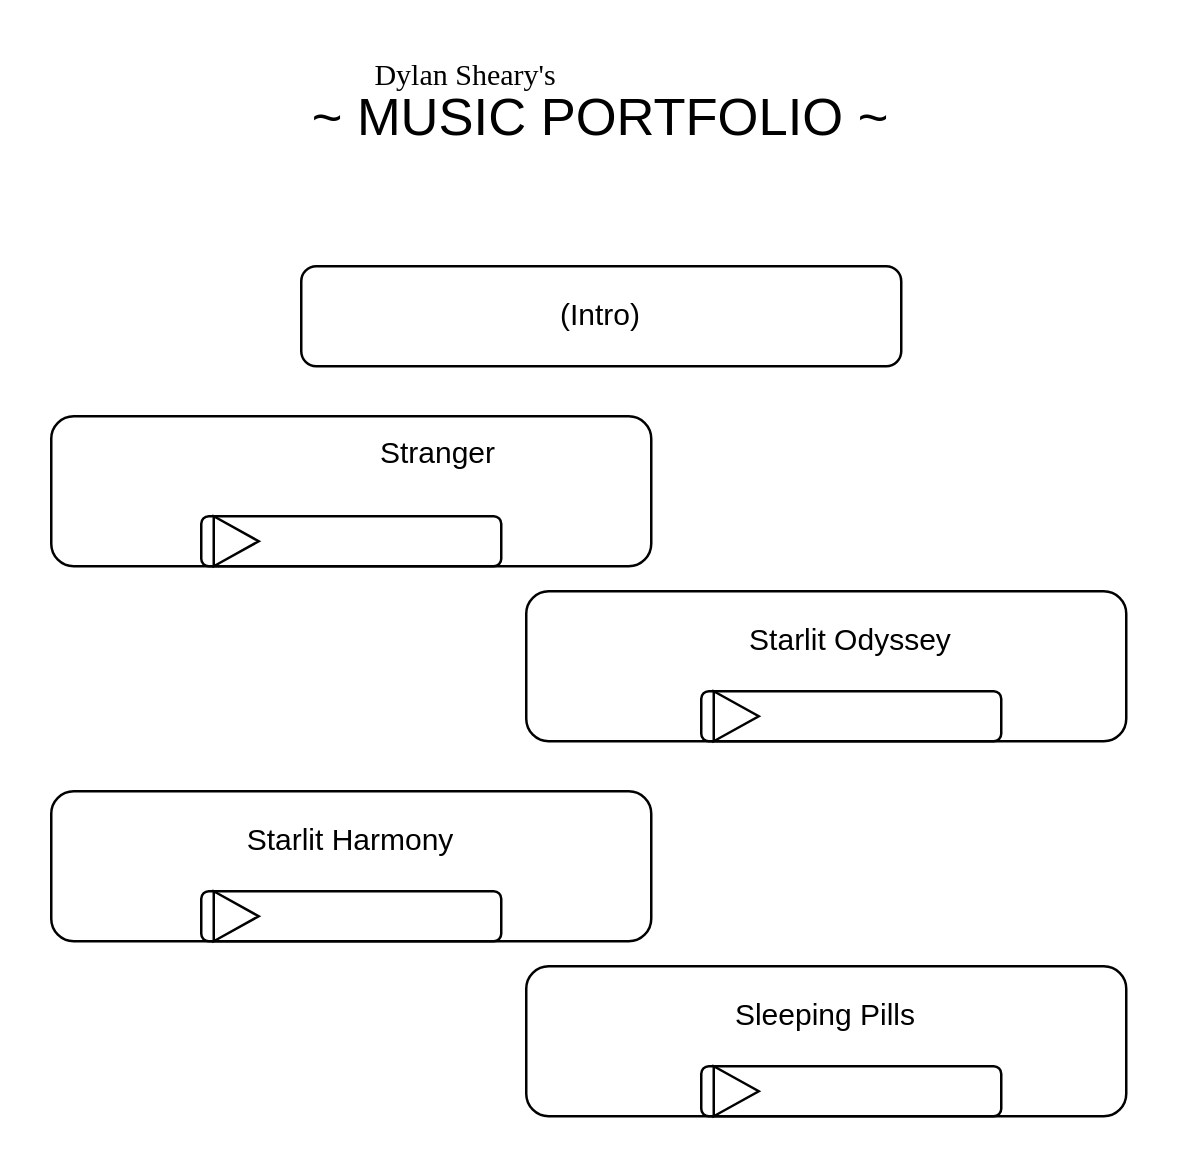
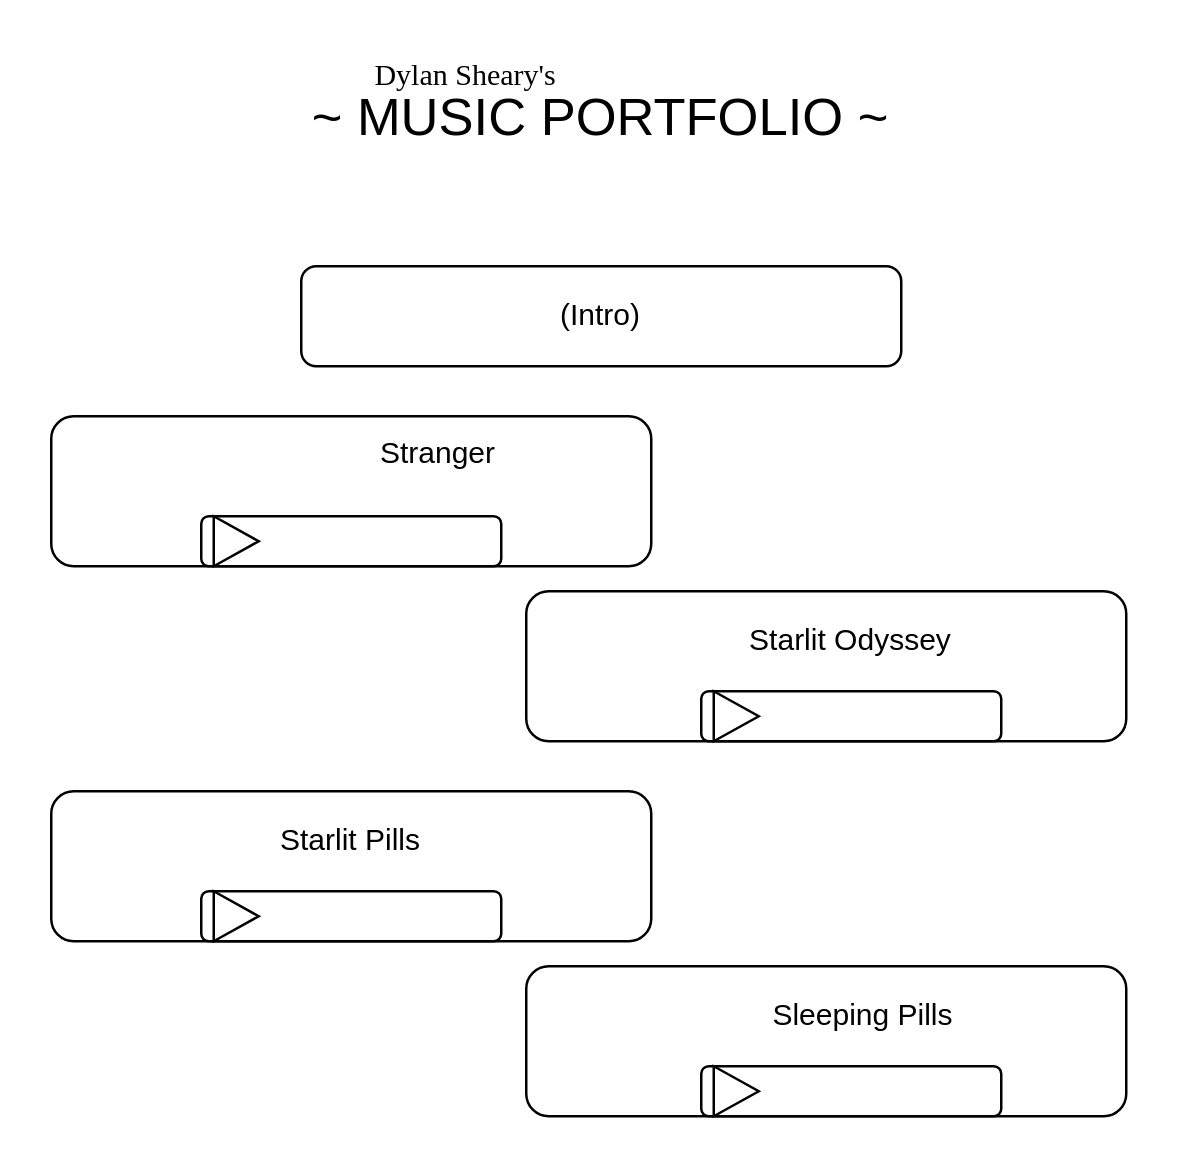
- <mxCell id="20" value="Starlit Harmony" style="text;html=1;strokeColor=none;fillColor=none;align=center;verticalAlign=middle;whiteSpace=wrap;rounded=0;" vertex="1" parent="1"><mxGeometry x="88" y="326" width="104" height="20" as="geometry" /></mxCell>
+ <mxCell id="20" value="Starlit Pills" style="text;html=1;strokeColor=none;fillColor=none;align=center;verticalAlign=middle;whiteSpace=wrap;rounded=0;" vertex="1" parent="1"><mxGeometry x="88" y="326" width="104" height="20" as="geometry" /></mxCell>
- <mxCell id="21" value="Sleeping Pills" style="text;html=1;strokeColor=none;fillColor=none;align=center;verticalAlign=middle;whiteSpace=wrap;rounded=0;" vertex="1" parent="1"><mxGeometry x="278" y="396" width="104" height="20" as="geometry" /></mxCell>
+ <mxCell id="21" value="Sleeping Pills" style="text;html=1;strokeColor=none;fillColor=none;align=center;verticalAlign=middle;whiteSpace=wrap;rounded=0;" vertex="1" parent="1"><mxGeometry x="293" y="396" width="104" height="20" as="geometry" /></mxCell>
